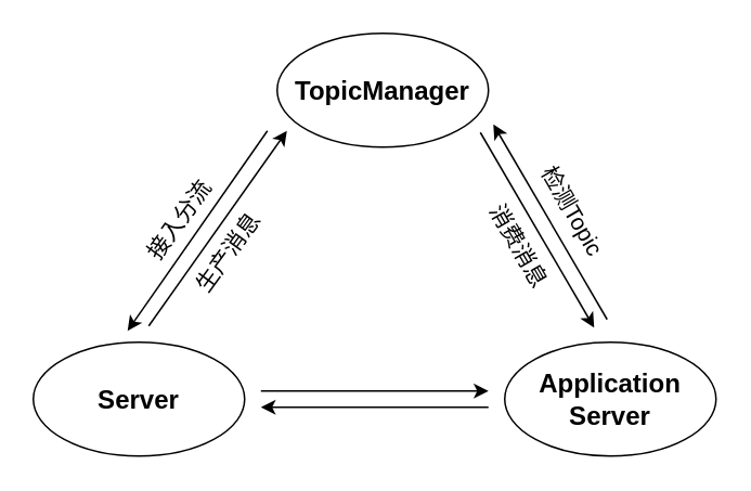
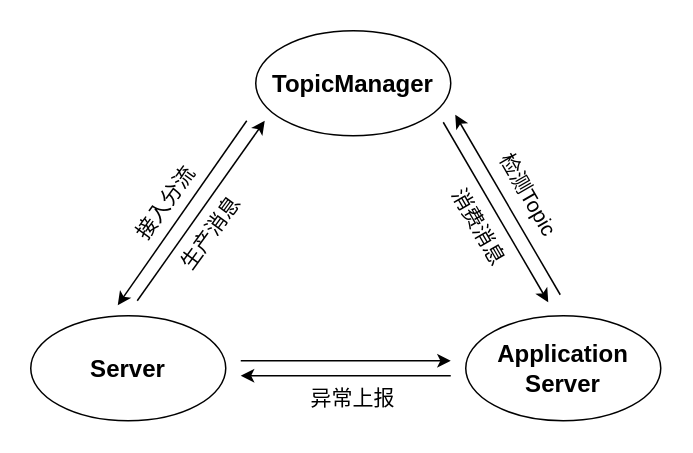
+ <mxCell id="15" value="异常上报" style="text;html=1;strokeColor=none;fillColor=none;align=center;verticalAlign=middle;whiteSpace=wrap;rounded=0;fontSize=14;" vertex="1" parent="1"><mxGeometry x="190" y="250" width="90" height="30" as="geometry" /></mxCell>
